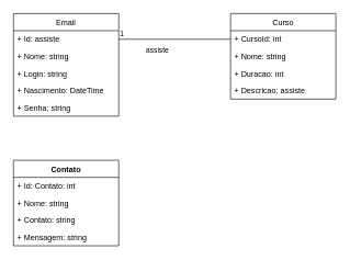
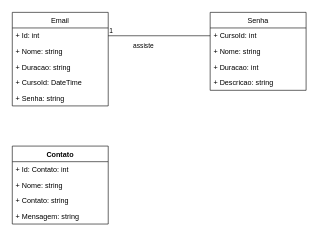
- <mxCell id="8" value="Curso" style="swimlane;fontStyle=0;childLayout=stackLayout;horizontal=1;startSize=26;fillColor=none;horizontalStack=0;resizeParent=1;resizeParentMax=0;resizeLast=0;collapsible=1;marginBottom=0;" vertex="1" parent="1"><mxGeometry x="350" y="20" width="160" height="130" as="geometry" /></mxCell>
+ <mxCell id="8" value="Senha" style="swimlane;fontStyle=0;childLayout=stackLayout;horizontal=1;startSize=26;fillColor=none;horizontalStack=0;resizeParent=1;resizeParentMax=0;resizeLast=0;collapsible=1;marginBottom=0;" vertex="1" parent="1"><mxGeometry x="350" y="20" width="160" height="130" as="geometry" /></mxCell>
- <mxCell id="3" value="+ Id: assiste" style="text;strokeColor=none;fillColor=none;align=left;verticalAlign=top;spacingLeft=4;spacingRight=4;overflow=hidden;rotatable=0;points=[[0,0.5],[1,0.5]];portConstraint=eastwest;" vertex="1" parent="2"><mxGeometry y="26" width="160" height="26" as="geometry" /></mxCell>
+ <mxCell id="3" value="+ Id: int" style="text;strokeColor=none;fillColor=none;align=left;verticalAlign=top;spacingLeft=4;spacingRight=4;overflow=hidden;rotatable=0;points=[[0,0.5],[1,0.5]];portConstraint=eastwest;" vertex="1" parent="2"><mxGeometry y="26" width="160" height="26" as="geometry" /></mxCell>
- <mxCell id="5" value="+ Login: string" style="text;strokeColor=none;fillColor=none;align=left;verticalAlign=top;spacingLeft=4;spacingRight=4;overflow=hidden;rotatable=0;points=[[0,0.5],[1,0.5]];portConstraint=eastwest;" vertex="1" parent="2"><mxGeometry y="78" width="160" height="26" as="geometry" /></mxCell>
+ <mxCell id="5" value="+ Duracao: string" style="text;strokeColor=none;fillColor=none;align=left;verticalAlign=top;spacingLeft=4;spacingRight=4;overflow=hidden;rotatable=0;points=[[0,0.5],[1,0.5]];portConstraint=eastwest;" vertex="1" parent="2"><mxGeometry y="78" width="160" height="26" as="geometry" /></mxCell>
- <mxCell id="6" value="+ Nascimento: DateTime" style="text;strokeColor=none;fillColor=none;align=left;verticalAlign=top;spacingLeft=4;spacingRight=4;overflow=hidden;rotatable=0;points=[[0,0.5],[1,0.5]];portConstraint=eastwest;" vertex="1" parent="2"><mxGeometry y="104" width="160" height="26" as="geometry" /></mxCell>
+ <mxCell id="6" value="+ CursoId: DateTime" style="text;strokeColor=none;fillColor=none;align=left;verticalAlign=top;spacingLeft=4;spacingRight=4;overflow=hidden;rotatable=0;points=[[0,0.5],[1,0.5]];portConstraint=eastwest;" vertex="1" parent="2"><mxGeometry y="104" width="160" height="26" as="geometry" /></mxCell>
- <mxCell id="12" value="+ Descricao: assiste" style="text;strokeColor=none;fillColor=none;align=left;verticalAlign=top;spacingLeft=4;spacingRight=4;overflow=hidden;rotatable=0;points=[[0,0.5],[1,0.5]];portConstraint=eastwest;" vertex="1" parent="8"><mxGeometry y="104" width="160" height="26" as="geometry" /></mxCell>
+ <mxCell id="12" value="+ Descricao: string" style="text;strokeColor=none;fillColor=none;align=left;verticalAlign=top;spacingLeft=4;spacingRight=4;overflow=hidden;rotatable=0;points=[[0,0.5],[1,0.5]];portConstraint=eastwest;" vertex="1" parent="8"><mxGeometry y="104" width="160" height="26" as="geometry" /></mxCell>
